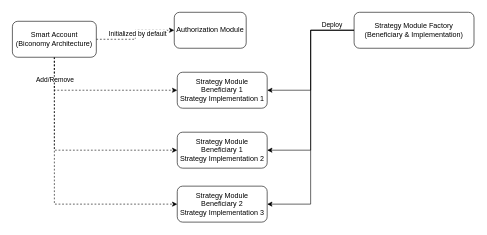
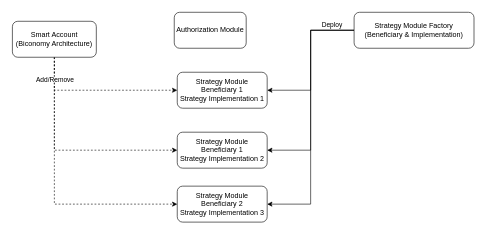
- <mxCell id="2" value="" style="edgeStyle=orthogonalEdgeStyle;rounded=0;orthogonalLoop=1;jettySize=auto;html=1;dashed=1;" edge="1" parent="1" source="8" target="9"><mxGeometry relative="1" as="geometry" /></mxCell>
- <mxCell id="3" value="Initialized by default" style="edgeLabel;html=1;align=center;verticalAlign=middle;resizable=0;points=[];" vertex="1" connectable="0" parent="2"><mxGeometry x="-0.267" y="-2" relative="1" as="geometry"><mxPoint x="15" y="-12" as="offset" /></mxGeometry></mxCell>
